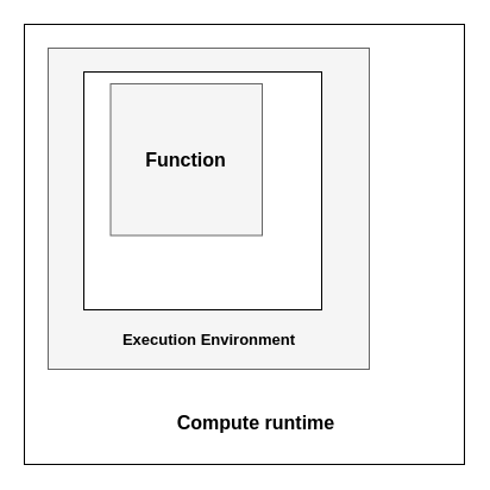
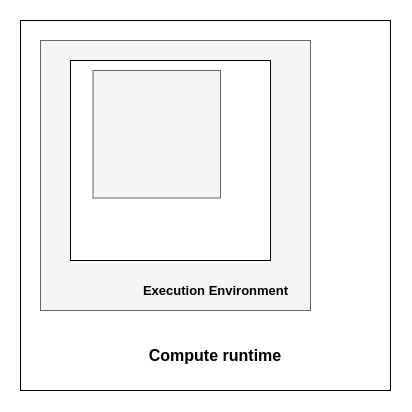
- <mxCell id="8" value="&lt;b&gt;&lt;font style=&quot;font-size: 16px;&quot;&gt;Function&lt;/font&gt;&lt;/b&gt;" style="text;html=1;strokeColor=none;fillColor=none;align=center;verticalAlign=middle;whiteSpace=wrap;rounded=0;fontSize=13;" vertex="1" parent="1"><mxGeometry x="126.25" y="118.75" width="60" height="30" as="geometry" /></mxCell>
- <mxCell id="5" value="&lt;b&gt;&lt;font style=&quot;font-size: 13px;&quot;&gt;Execution Environment&lt;/font&gt;&lt;/b&gt;" style="text;html=1;strokeColor=none;fillColor=none;align=center;verticalAlign=middle;whiteSpace=wrap;rounded=0;" vertex="1" parent="1"><mxGeometry x="92.5" y="270" width="165" height="30" as="geometry" /></mxCell>
+ <mxCell id="5" value="&lt;b&gt;&lt;font style=&quot;font-size: 13px;&quot;&gt;Execution Environment&lt;/font&gt;&lt;/b&gt;" style="text;html=1;strokeColor=none;fillColor=none;align=center;verticalAlign=middle;whiteSpace=wrap;rounded=0;" vertex="1" parent="1"><mxGeometry x="132.5" y="275" width="165" height="30" as="geometry" /></mxCell>
